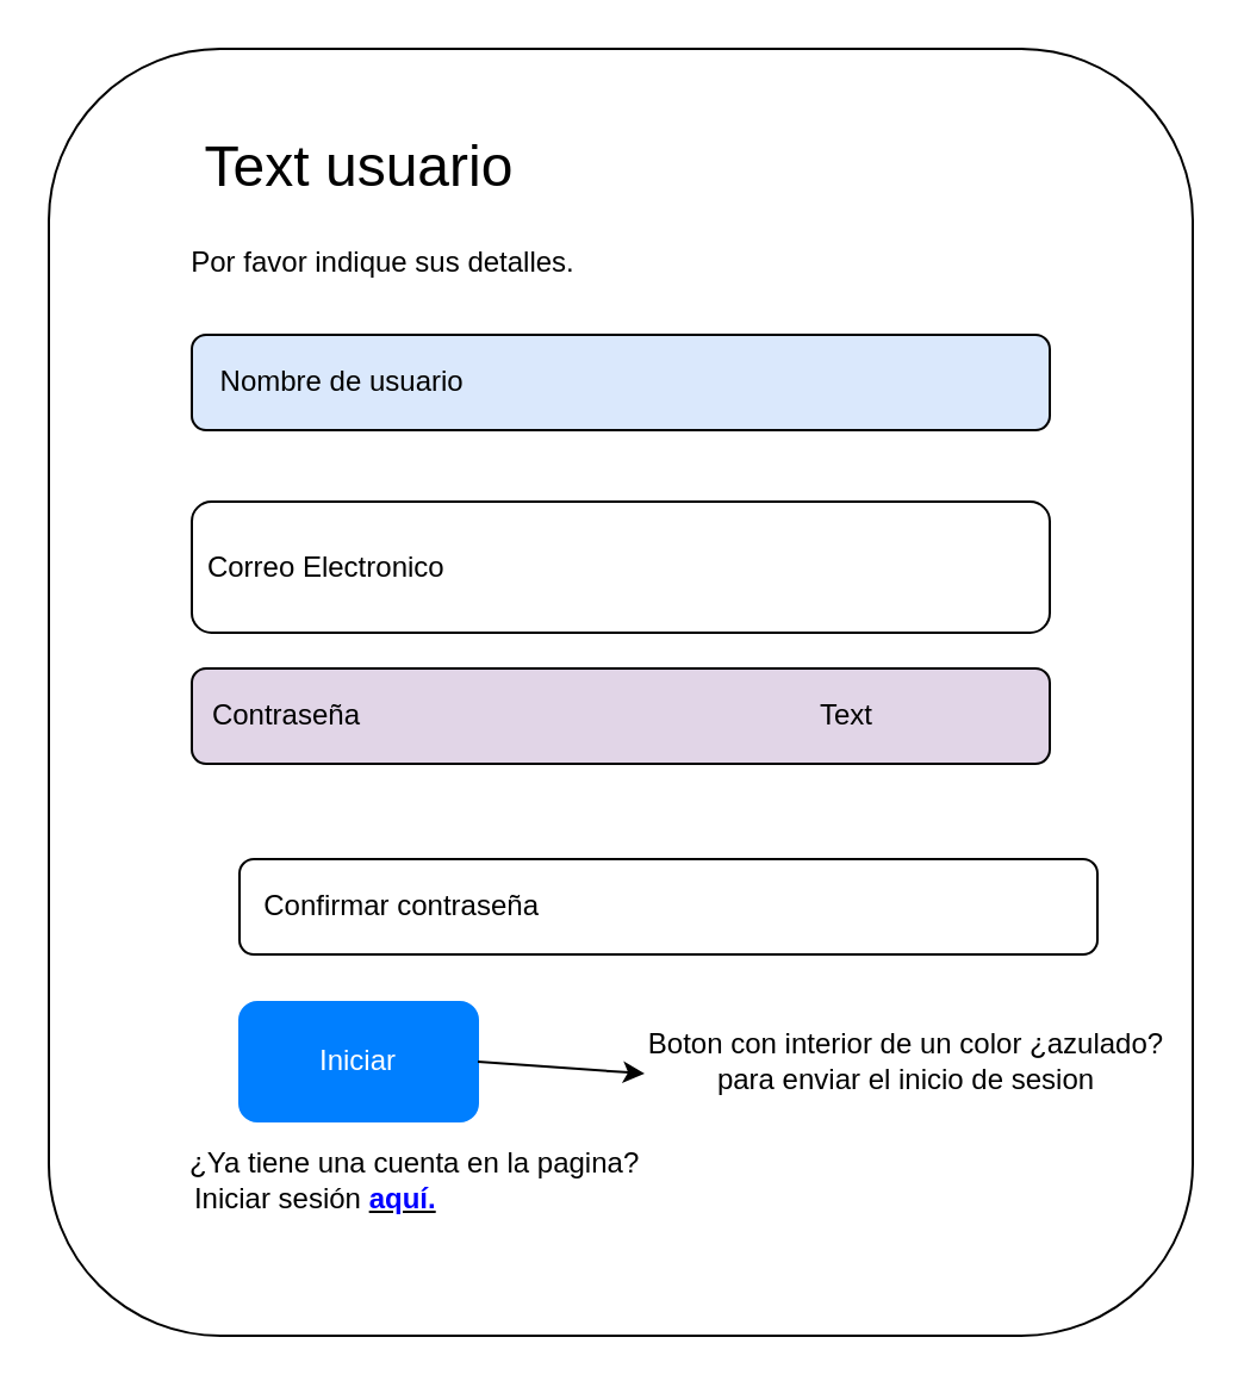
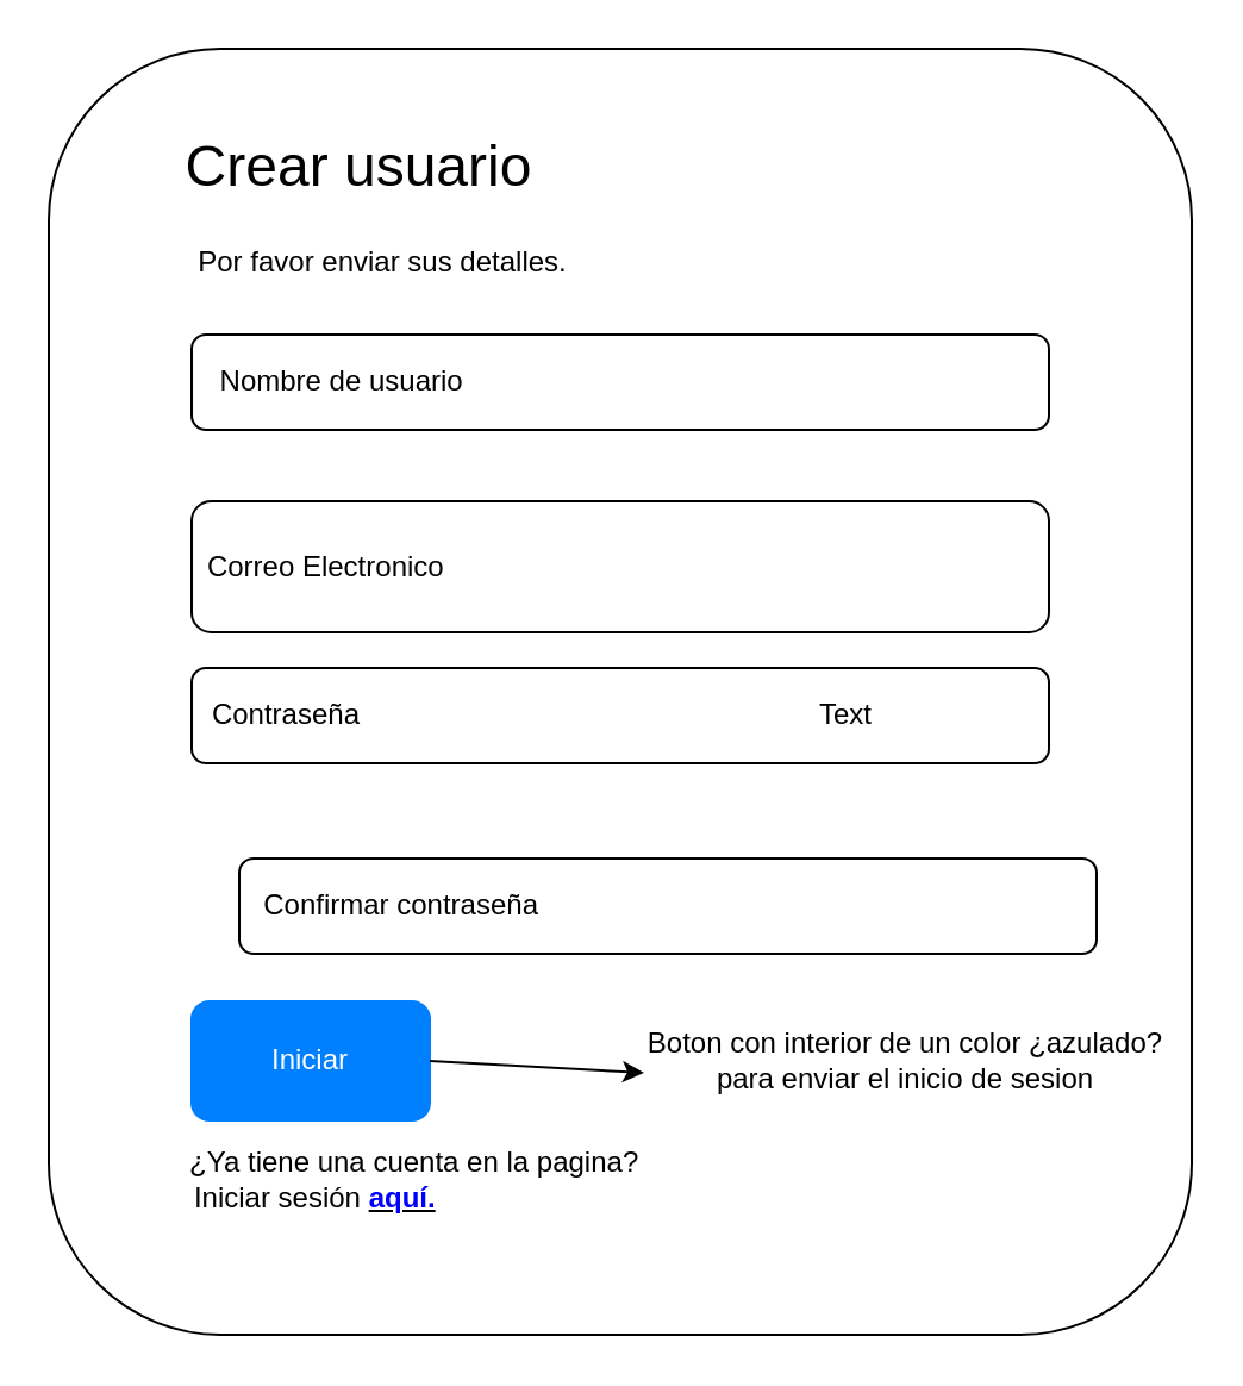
- <mxCell id="5" value="&lt;font style=&quot;font-size: 24px&quot;&gt;Text usuario&lt;/font&gt;" style="text;html=1;resizable=0;autosize=1;align=center;verticalAlign=middle;points=[];fillColor=none;strokeColor=none;rounded=0;" vertex="1" parent="1"><mxGeometry x="70" y="60" width="160" height="20" as="geometry" /></mxCell>
+ <mxCell id="5" value="&lt;font style=&quot;font-size: 24px&quot;&gt;Crear usuario&lt;/font&gt;" style="text;html=1;resizable=0;autosize=1;align=center;verticalAlign=middle;points=[];fillColor=none;strokeColor=none;rounded=0;" vertex="1" parent="1"><mxGeometry x="70" y="60" width="160" height="20" as="geometry" /></mxCell>
- <mxCell id="6" value="Por favor indique sus detalles." style="text;html=1;resizable=0;autosize=1;align=center;verticalAlign=middle;points=[];fillColor=none;strokeColor=none;rounded=0;" vertex="1" parent="1"><mxGeometry x="70" y="100" width="180" height="20" as="geometry" /></mxCell>
+ <mxCell id="6" value="Por favor enviar sus detalles." style="text;html=1;resizable=0;autosize=1;align=center;verticalAlign=middle;points=[];fillColor=none;strokeColor=none;rounded=0;" vertex="1" parent="1"><mxGeometry x="70" y="100" width="180" height="20" as="geometry" /></mxCell>
- <mxCell id="3" value="Nombre de usuario&amp;nbsp; &amp;nbsp; &amp;nbsp; &amp;nbsp; &amp;nbsp; &amp;nbsp; &amp;nbsp; &amp;nbsp; &amp;nbsp; &amp;nbsp; &amp;nbsp; &amp;nbsp; &amp;nbsp; &amp;nbsp; &amp;nbsp; &amp;nbsp; &amp;nbsp; &amp;nbsp; &amp;nbsp; &amp;nbsp; &amp;nbsp; &amp;nbsp; &amp;nbsp; &amp;nbsp; &amp;nbsp; &amp;nbsp; &amp;nbsp; &amp;nbsp; &amp;nbsp; &amp;nbsp; &amp;nbsp; &amp;nbsp; &amp;nbsp; &amp;nbsp; &amp;nbsp;&amp;nbsp;" style="rounded=1;whiteSpace=wrap;html=1;fillColor=#dae8fc;" vertex="1" parent="1"><mxGeometry x="80" y="140" width="360" height="40" as="geometry" /></mxCell>
+ <mxCell id="3" value="Nombre de usuario&amp;nbsp; &amp;nbsp; &amp;nbsp; &amp;nbsp; &amp;nbsp; &amp;nbsp; &amp;nbsp; &amp;nbsp; &amp;nbsp; &amp;nbsp; &amp;nbsp; &amp;nbsp; &amp;nbsp; &amp;nbsp; &amp;nbsp; &amp;nbsp; &amp;nbsp; &amp;nbsp; &amp;nbsp; &amp;nbsp; &amp;nbsp; &amp;nbsp; &amp;nbsp; &amp;nbsp; &amp;nbsp; &amp;nbsp; &amp;nbsp; &amp;nbsp; &amp;nbsp; &amp;nbsp; &amp;nbsp; &amp;nbsp; &amp;nbsp; &amp;nbsp; &amp;nbsp;&amp;nbsp;" style="rounded=1;whiteSpace=wrap;html=1;" vertex="1" parent="1"><mxGeometry x="80" y="140" width="360" height="40" as="geometry" /></mxCell>
- <mxCell id="4" value="Contraseña&amp;nbsp; &amp;nbsp; &amp;nbsp; &amp;nbsp; &amp;nbsp; &amp;nbsp; &amp;nbsp; &amp;nbsp; &amp;nbsp; &amp;nbsp; &amp;nbsp; &amp;nbsp; &amp;nbsp; &amp;nbsp; &amp;nbsp; &amp;nbsp; &amp;nbsp; &amp;nbsp; &amp;nbsp; &amp;nbsp; &amp;nbsp; &amp;nbsp; &amp;nbsp; &amp;nbsp; &amp;nbsp; &amp;nbsp; &amp;nbsp; &amp;nbsp; &amp;nbsp; &amp;nbsp; &amp;nbsp; &amp;nbsp; &amp;nbsp; &amp;nbsp; &amp;nbsp; &amp;nbsp; &amp;nbsp; &amp;nbsp; &amp;nbsp; &amp;nbsp; &amp;nbsp; &amp;nbsp;&amp;nbsp;" style="rounded=1;whiteSpace=wrap;html=1;fillColor=#e1d5e7;" vertex="1" parent="1"><mxGeometry x="80" y="280" width="360" height="40" as="geometry" /></mxCell>
+ <mxCell id="4" value="Contraseña&amp;nbsp; &amp;nbsp; &amp;nbsp; &amp;nbsp; &amp;nbsp; &amp;nbsp; &amp;nbsp; &amp;nbsp; &amp;nbsp; &amp;nbsp; &amp;nbsp; &amp;nbsp; &amp;nbsp; &amp;nbsp; &amp;nbsp; &amp;nbsp; &amp;nbsp; &amp;nbsp; &amp;nbsp; &amp;nbsp; &amp;nbsp; &amp;nbsp; &amp;nbsp; &amp;nbsp; &amp;nbsp; &amp;nbsp; &amp;nbsp; &amp;nbsp; &amp;nbsp; &amp;nbsp; &amp;nbsp; &amp;nbsp; &amp;nbsp; &amp;nbsp; &amp;nbsp; &amp;nbsp; &amp;nbsp; &amp;nbsp; &amp;nbsp; &amp;nbsp; &amp;nbsp; &amp;nbsp;&amp;nbsp;" style="rounded=1;whiteSpace=wrap;html=1;" vertex="1" parent="1"><mxGeometry x="80" y="280" width="360" height="40" as="geometry" /></mxCell>
- <mxCell id="10" value="&lt;font color=&quot;#ffffff&quot;&gt;Iniciar&lt;/font&gt;" style="rounded=1;whiteSpace=wrap;html=1;fillColor=#007FFF;strokeColor=#007FFF;" vertex="1" parent="1"><mxGeometry x="100" y="420" width="100" height="50" as="geometry" /></mxCell>
+ <mxCell id="10" value="&lt;font color=&quot;#ffffff&quot;&gt;Iniciar&lt;/font&gt;" style="rounded=1;whiteSpace=wrap;html=1;fillColor=#007FFF;strokeColor=#007FFF;" vertex="1" parent="1"><mxGeometry x="80" y="420" width="100" height="50" as="geometry" /></mxCell>
